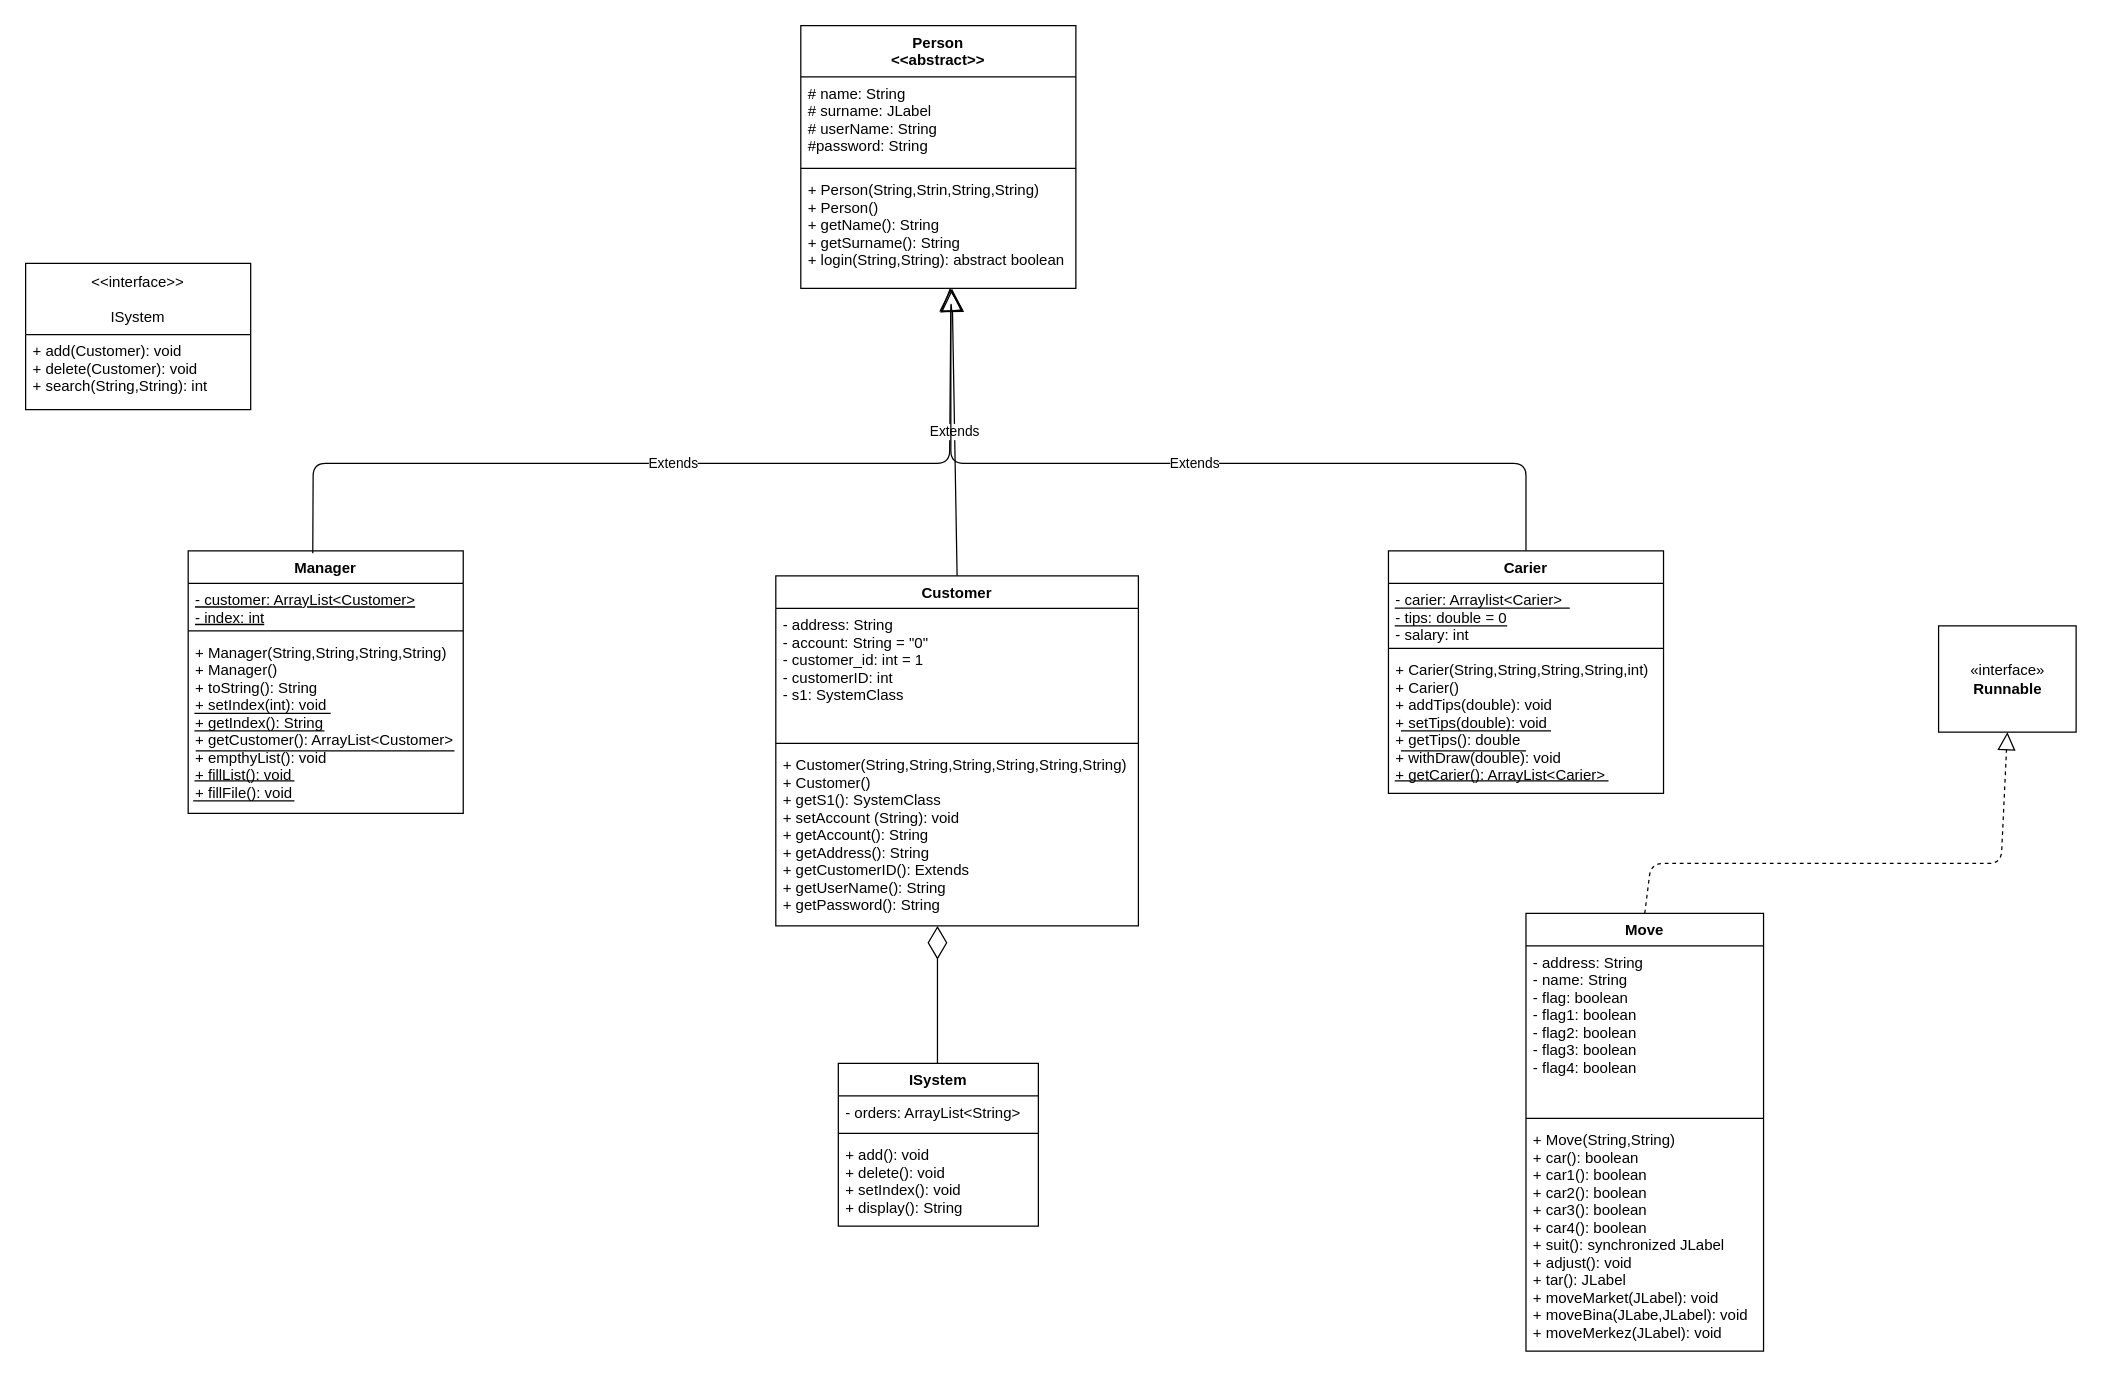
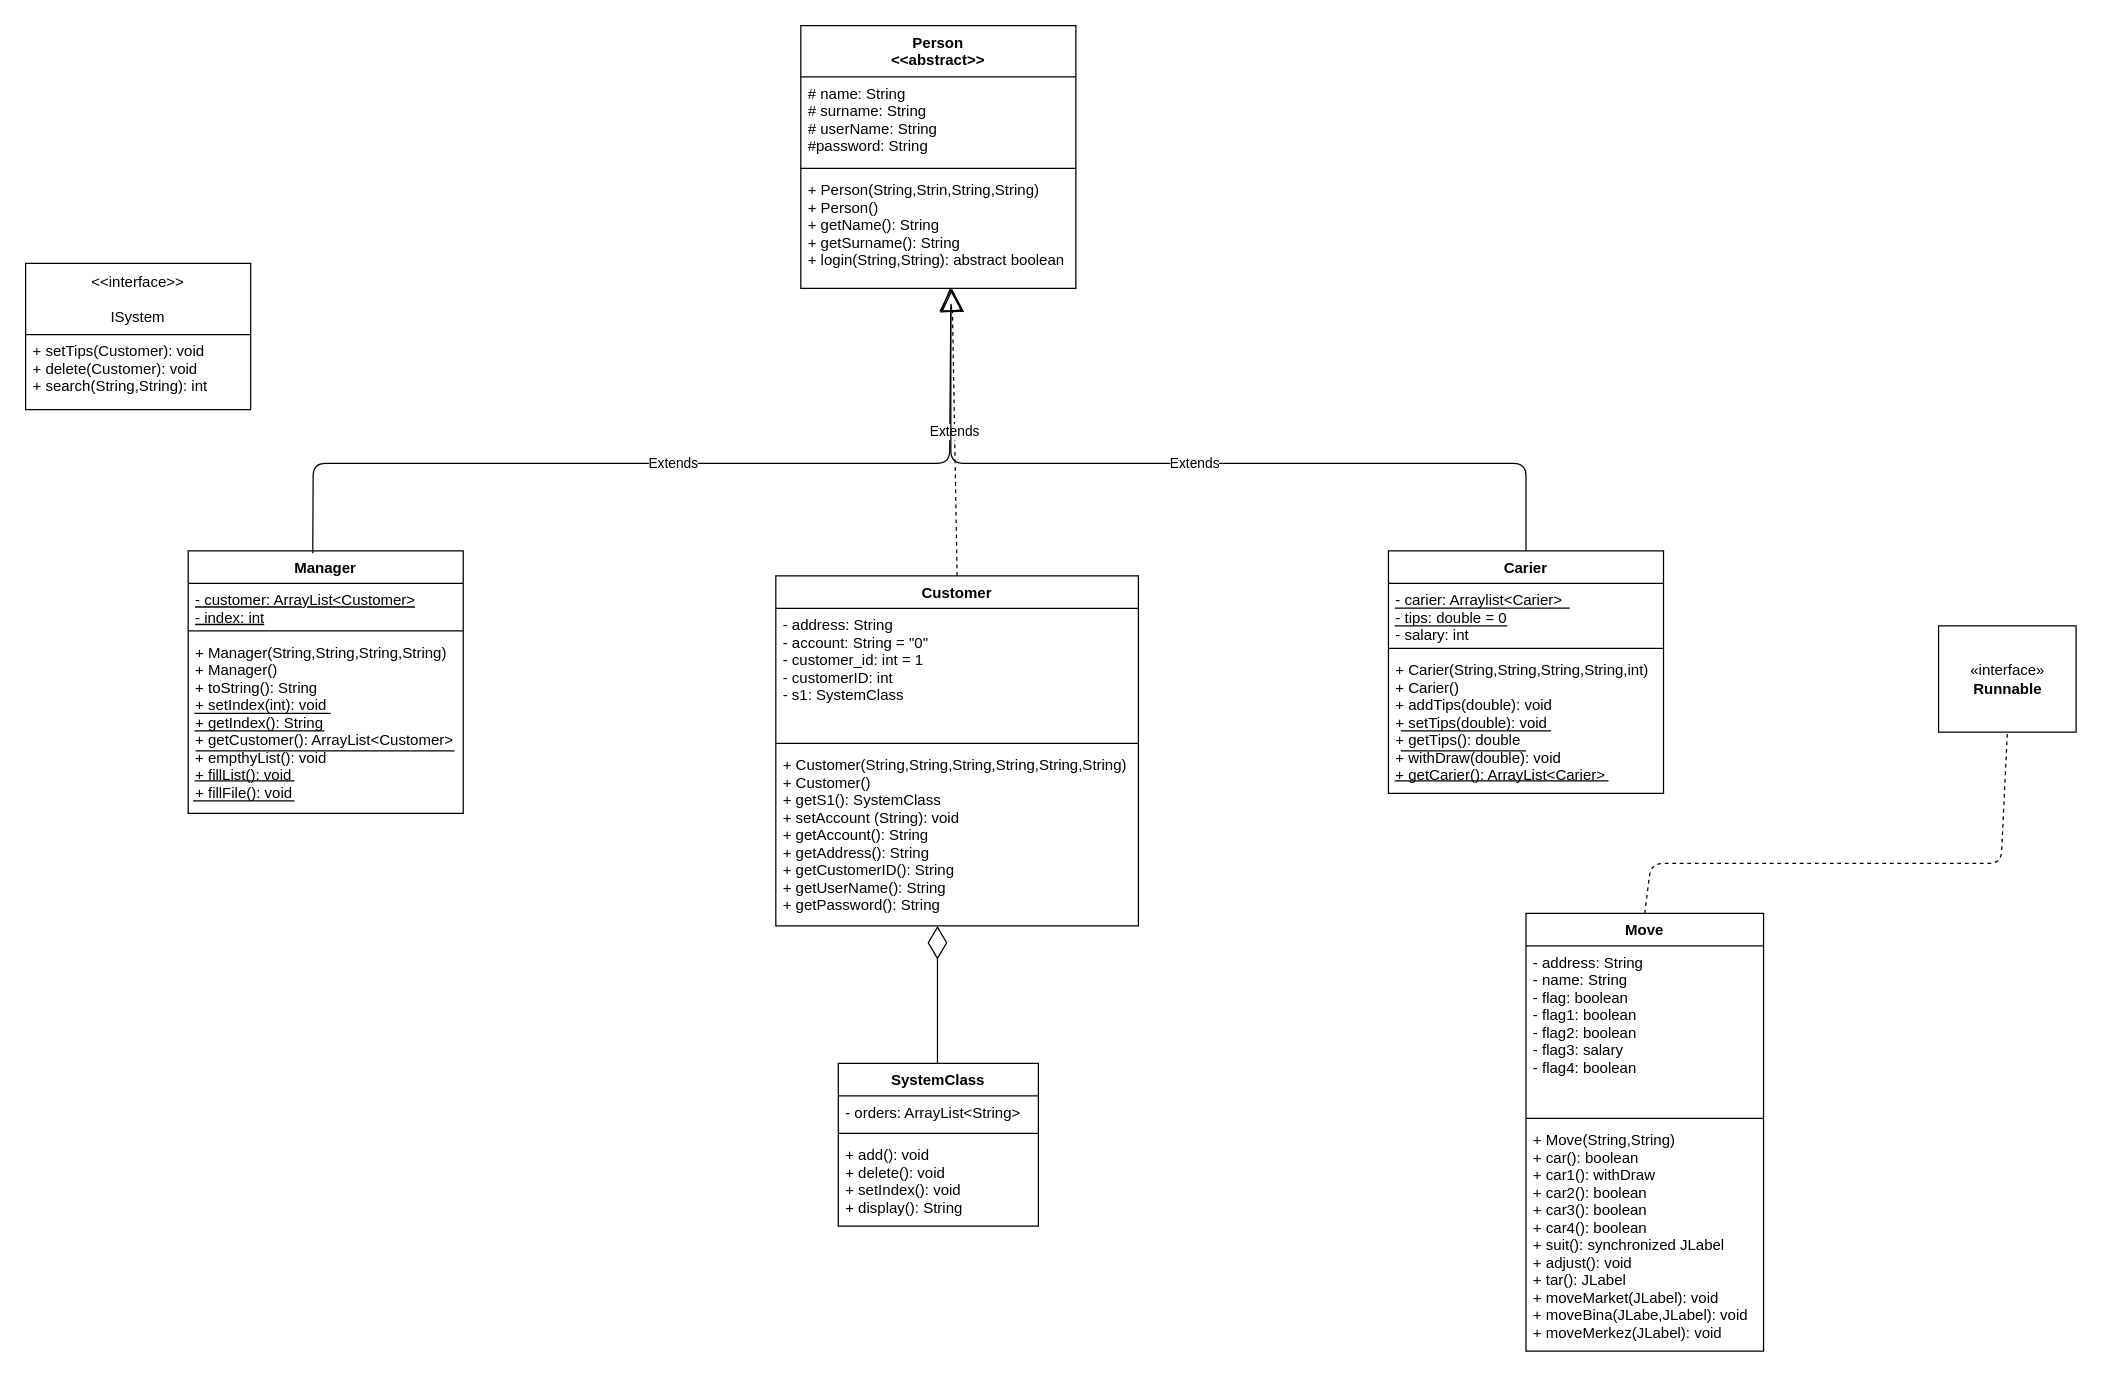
- <mxCell id="3" value="# name: String&#10;# surname: JLabel&#10;# userName: String&#10;#password: String&#10;" style="text;strokeColor=none;fillColor=none;align=left;verticalAlign=top;spacingLeft=4;spacingRight=4;overflow=hidden;rotatable=0;points=[[0,0.5],[1,0.5]];portConstraint=eastwest;" parent="2" vertex="1"><mxGeometry y="41" width="220" height="69" as="geometry" /></mxCell>
+ <mxCell id="3" value="# name: String&#10;# surname: String&#10;# userName: String&#10;#password: String&#10;" style="text;strokeColor=none;fillColor=none;align=left;verticalAlign=top;spacingLeft=4;spacingRight=4;overflow=hidden;rotatable=0;points=[[0,0.5],[1,0.5]];portConstraint=eastwest;" parent="2" vertex="1"><mxGeometry y="41" width="220" height="69" as="geometry" /></mxCell>
- <mxCell id="33" value="+ add(Customer): void&#10;+ delete(Customer): void&#10;+ search(String,String): int&#10;&#10;" style="text;strokeColor=none;fillColor=none;align=left;verticalAlign=top;spacingLeft=4;spacingRight=4;overflow=hidden;rotatable=0;points=[[0,0.5],[1,0.5]];portConstraint=eastwest;" parent="32" vertex="1"><mxGeometry y="57" width="180" height="60" as="geometry" /></mxCell>
+ <mxCell id="33" value="+ setTips(Customer): void&#10;+ delete(Customer): void&#10;+ search(String,String): int&#10;&#10;" style="text;strokeColor=none;fillColor=none;align=left;verticalAlign=top;spacingLeft=4;spacingRight=4;overflow=hidden;rotatable=0;points=[[0,0.5],[1,0.5]];portConstraint=eastwest;" parent="32" vertex="1"><mxGeometry y="57" width="180" height="60" as="geometry" /></mxCell>
- <mxCell id="39" value="Extends" style="endArrow=block;endSize=16;endFill=0;html=1;exitX=0.5;exitY=0;exitDx=0;exitDy=0;entryX=0.55;entryY=1.005;entryDx=0;entryDy=0;entryPerimeter=0;" parent="1" source="15" target="5" edge="1"><mxGeometry width="160" relative="1" as="geometry"><mxPoint x="740" y="420" as="sourcePoint" /><mxPoint x="900" y="420" as="targetPoint" /></mxGeometry></mxCell>
+ <mxCell id="39" value="Extends" style="endArrow=block;endSize=16;endFill=0;html=1;exitX=0.5;exitY=0;exitDx=0;exitDy=0;entryX=0.55;entryY=1.005;entryDx=0;entryDy=0;entryPerimeter=0;dashed=1;" parent="1" source="15" target="5" edge="1"><mxGeometry width="160" relative="1" as="geometry"><mxPoint x="740" y="420" as="sourcePoint" /><mxPoint x="900" y="420" as="targetPoint" /></mxGeometry></mxCell>
- <mxCell id="43" value="" style="endArrow=block;dashed=1;endFill=0;endSize=12;html=1;exitX=0.5;exitY=0;exitDx=0;exitDy=0;entryX=0.5;entryY=1;entryDx=0;entryDy=0;" parent="1" source="34" target="42" edge="1"><mxGeometry width="160" relative="1" as="geometry"><mxPoint x="1500" y="760" as="sourcePoint" /><mxPoint x="1600" y="810" as="targetPoint" /><Array as="points"><mxPoint x="1320" y="690" /><mxPoint x="1600" y="690" /></Array></mxGeometry></mxCell>
+ <mxCell id="43" value="" style="endArrow=none;dashed=1;endFill=0;endSize=12;html=1;exitX=0.5;exitY=0;exitDx=0;exitDy=0;entryX=0.5;entryY=1;entryDx=0;entryDy=0;" parent="1" source="34" target="42" edge="1"><mxGeometry width="160" relative="1" as="geometry"><mxPoint x="1500" y="760" as="sourcePoint" /><mxPoint x="1600" y="810" as="targetPoint" /><Array as="points"><mxPoint x="1320" y="690" /><mxPoint x="1600" y="690" /></Array></mxGeometry></mxCell>
- <mxCell id="18" value="+ Customer(String,String,String,String,String,String)&#10;+ Customer()&#10;+ getS1(): SystemClass&#10;+ setAccount (String): void&#10;+ getAccount(): String&#10;+ getAddress(): String&#10;+ getCustomerID(): Extends&#10;+ getUserName(): String&#10;+ getPassword(): String&#10;" style="text;strokeColor=none;fillColor=none;align=left;verticalAlign=top;spacingLeft=4;spacingRight=4;overflow=hidden;rotatable=0;points=[[0,0.5],[1,0.5]];portConstraint=eastwest;" parent="15" vertex="1"><mxGeometry y="138" width="290" height="142" as="geometry" /></mxCell>
+ <mxCell id="18" value="+ Customer(String,String,String,String,String,String)&#10;+ Customer()&#10;+ getS1(): SystemClass&#10;+ setAccount (String): void&#10;+ getAccount(): String&#10;+ getAddress(): String&#10;+ getCustomerID(): String&#10;+ getUserName(): String&#10;+ getPassword(): String&#10;" style="text;strokeColor=none;fillColor=none;align=left;verticalAlign=top;spacingLeft=4;spacingRight=4;overflow=hidden;rotatable=0;points=[[0,0.5],[1,0.5]];portConstraint=eastwest;" parent="15" vertex="1"><mxGeometry y="138" width="290" height="142" as="geometry" /></mxCell>
- <mxCell id="35" value="- address: String&#10;- name: String&#10;- flag: boolean&#10;- flag1: boolean&#10;- flag2: boolean&#10;- flag3: boolean&#10;- flag4: boolean" style="text;strokeColor=none;fillColor=none;align=left;verticalAlign=top;spacingLeft=4;spacingRight=4;overflow=hidden;rotatable=0;points=[[0,0.5],[1,0.5]];portConstraint=eastwest;" parent="34" vertex="1"><mxGeometry y="26" width="190" height="134" as="geometry" /></mxCell>
+ <mxCell id="35" value="- address: String&#10;- name: String&#10;- flag: boolean&#10;- flag1: boolean&#10;- flag2: boolean&#10;- flag3: salary&#10;- flag4: boolean" style="text;strokeColor=none;fillColor=none;align=left;verticalAlign=top;spacingLeft=4;spacingRight=4;overflow=hidden;rotatable=0;points=[[0,0.5],[1,0.5]];portConstraint=eastwest;" parent="34" vertex="1"><mxGeometry y="26" width="190" height="134" as="geometry" /></mxCell>
- <mxCell id="28" value="ISystem" style="swimlane;fontStyle=1;align=center;verticalAlign=top;childLayout=stackLayout;horizontal=1;startSize=26;horizontalStack=0;resizeParent=1;resizeParentMax=0;resizeLast=0;collapsible=1;marginBottom=0;" parent="1" vertex="1"><mxGeometry x="670" y="850" width="160" height="130" as="geometry" /></mxCell>
+ <mxCell id="28" value="SystemClass" style="swimlane;fontStyle=1;align=center;verticalAlign=top;childLayout=stackLayout;horizontal=1;startSize=26;horizontalStack=0;resizeParent=1;resizeParentMax=0;resizeLast=0;collapsible=1;marginBottom=0;" parent="1" vertex="1"><mxGeometry x="670" y="850" width="160" height="130" as="geometry" /></mxCell>
- <mxCell id="37" value="+ Move(String,String)&#10;+ car(): boolean&#10;+ car1(): boolean&#10;+ car2(): boolean&#10;+ car3(): boolean&#10;+ car4(): boolean&#10;+ suit(): synchronized JLabel&#10;+ adjust(): void&#10;+ tar(): JLabel&#10;+ moveMarket(JLabel): void&#10;+ moveBina(JLabe,JLabel): void&#10;+ moveMerkez(JLabel): void&#10;&#10;" style="text;strokeColor=none;fillColor=none;align=left;verticalAlign=top;spacingLeft=4;spacingRight=4;overflow=hidden;rotatable=0;points=[[0,0.5],[1,0.5]];portConstraint=eastwest;" parent="34" vertex="1"><mxGeometry y="168" width="190" height="182" as="geometry" /></mxCell>
+ <mxCell id="37" value="+ Move(String,String)&#10;+ car(): boolean&#10;+ car1(): withDraw&#10;+ car2(): boolean&#10;+ car3(): boolean&#10;+ car4(): boolean&#10;+ suit(): synchronized JLabel&#10;+ adjust(): void&#10;+ tar(): JLabel&#10;+ moveMarket(JLabel): void&#10;+ moveBina(JLabe,JLabel): void&#10;+ moveMerkez(JLabel): void&#10;&#10;" style="text;strokeColor=none;fillColor=none;align=left;verticalAlign=top;spacingLeft=4;spacingRight=4;overflow=hidden;rotatable=0;points=[[0,0.5],[1,0.5]];portConstraint=eastwest;" parent="34" vertex="1"><mxGeometry y="168" width="190" height="182" as="geometry" /></mxCell>
